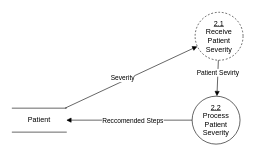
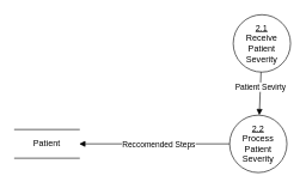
- <mxCell id="2" value="&lt;u&gt;2.1&lt;/u&gt;&lt;div&gt;Receive Patient Severity&lt;/div&gt;" style="ellipse;whiteSpace=wrap;html=1;aspect=fixed;dashed=1;" parent="1" vertex="1"><mxGeometry x="325" y="20" width="80" height="80" as="geometry" /></mxCell>
+ <mxCell id="2" value="&lt;u&gt;2.1&lt;/u&gt;&lt;div&gt;Receive Patient Severity&lt;/div&gt;" style="ellipse;whiteSpace=wrap;html=1;aspect=fixed;" parent="1" vertex="1"><mxGeometry x="325" y="20" width="80" height="80" as="geometry" /></mxCell>
- <mxCell id="3" value="" style="html=1;verticalAlign=bottom;endArrow=block;curved=0;rounded=0;" parent="1" source="6" target="2" edge="1"><mxGeometry width="80" relative="1" as="geometry"><mxPoint x="230" y="30" as="sourcePoint" /><mxPoint x="410" y="150" as="targetPoint" /></mxGeometry></mxCell>
- <mxCell id="4" value="Severity" style="edgeLabel;html=1;align=center;verticalAlign=middle;resizable=0;points=[];" vertex="1" connectable="0" parent="3"><mxGeometry x="-0.11" y="5" relative="1" as="geometry"><mxPoint as="offset" /></mxGeometry></mxCell>
